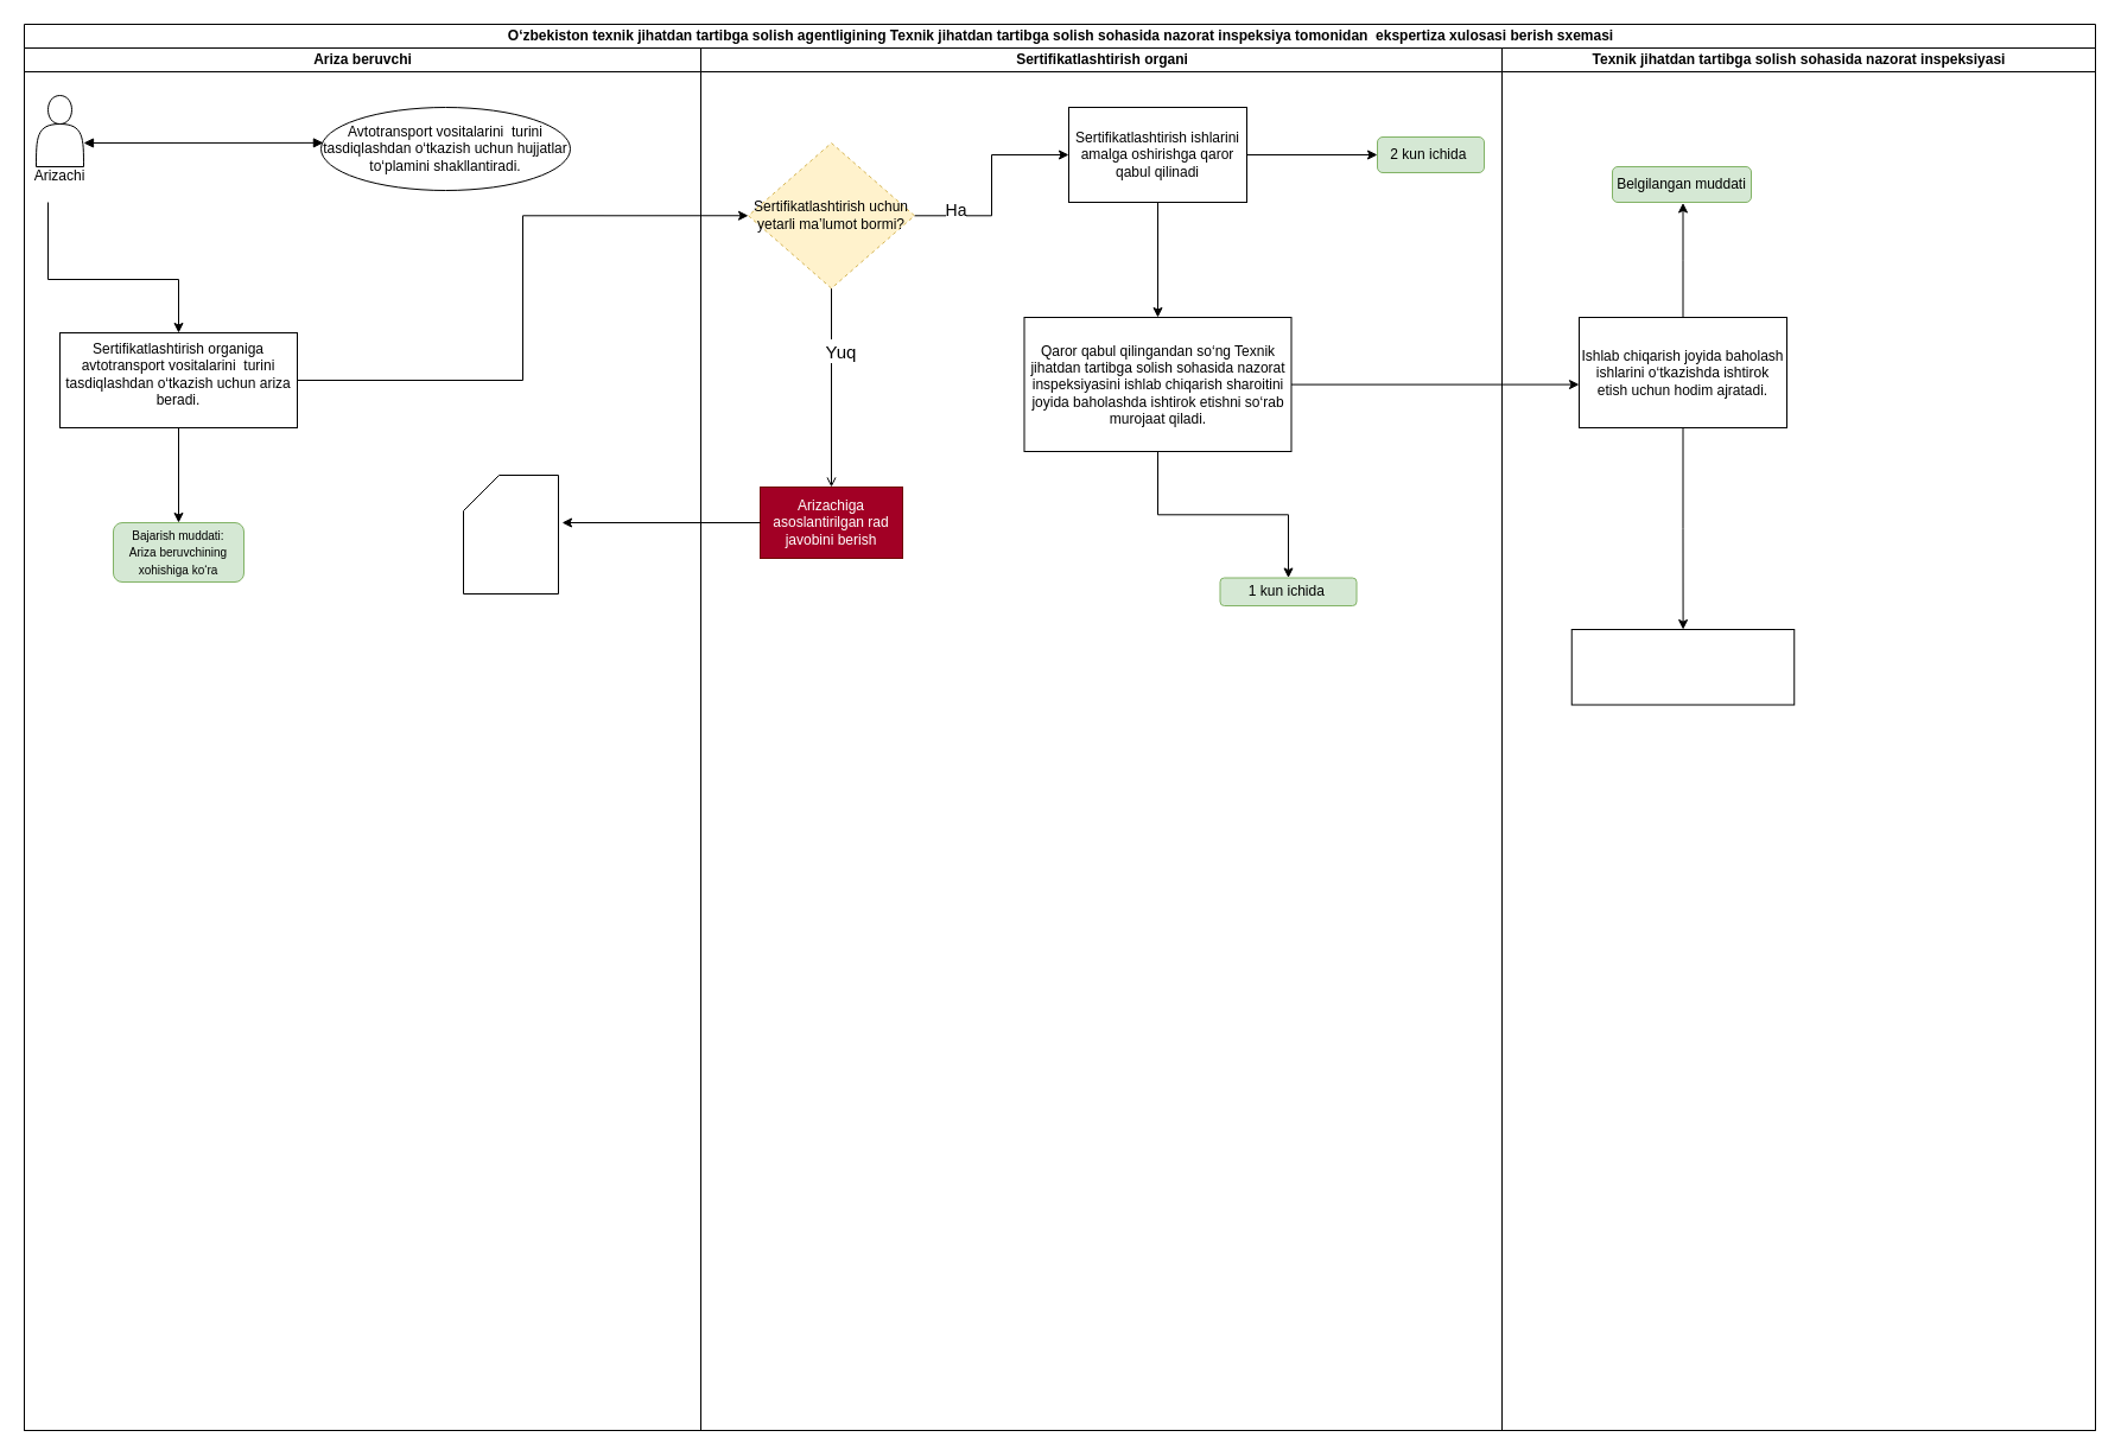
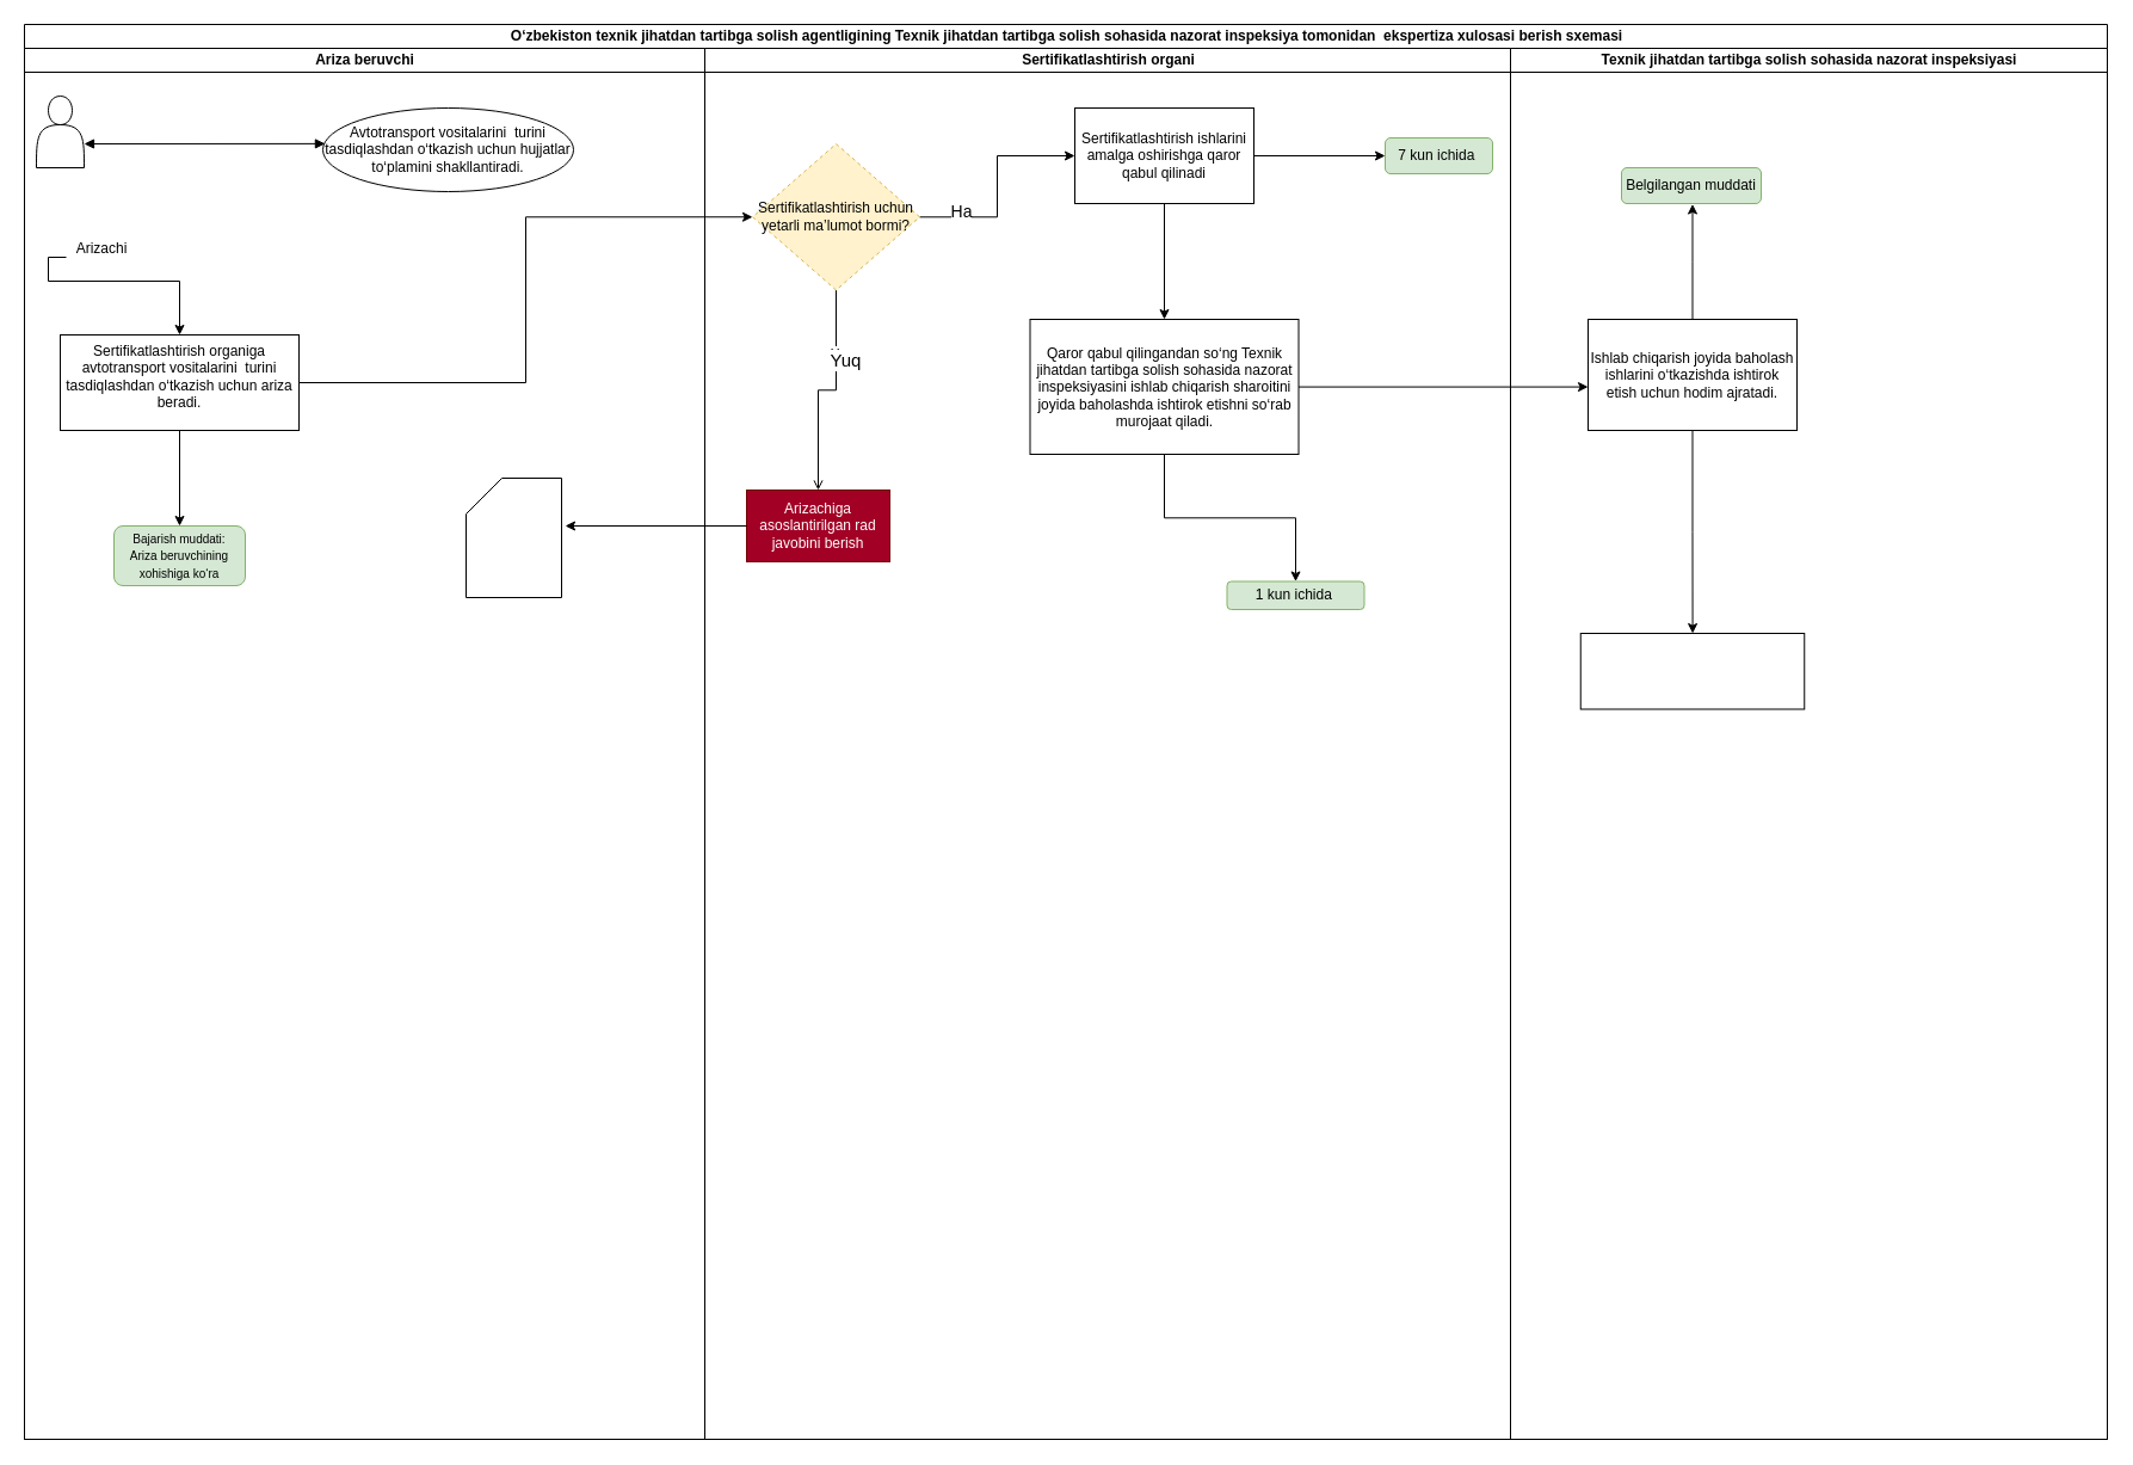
- <mxCell id="27" value="2 kun ichida&amp;nbsp;" style="rounded=1;whiteSpace=wrap;html=1;fillColor=#d5e8d4;strokeColor=#82b366;" vertex="1" parent="13"><mxGeometry x="570" y="75" width="90" height="30" as="geometry" /></mxCell>
+ <mxCell id="27" value="7 kun ichida&amp;nbsp;" style="rounded=1;whiteSpace=wrap;html=1;fillColor=#d5e8d4;strokeColor=#82b366;" vertex="1" parent="13"><mxGeometry x="570" y="75" width="90" height="30" as="geometry" /></mxCell>
- <mxCell id="10" value="Arizachi&lt;div&gt;&lt;br&gt;&lt;/div&gt;" style="text;html=1;align=center;verticalAlign=middle;whiteSpace=wrap;rounded=0;" vertex="1" parent="3"><mxGeometry y="100" width="60" height="30" as="geometry" /></mxCell>
+ <mxCell id="10" value="Arizachi&lt;div&gt;&lt;br&gt;&lt;/div&gt;" style="text;html=1;align=center;verticalAlign=middle;whiteSpace=wrap;rounded=0;" vertex="1" parent="3"><mxGeometry x="35" y="160" width="60" height="30" as="geometry" /></mxCell>
- <mxCell id="24" value="Arizachiga asoslantirilgan rad javobini berish" style="whiteSpace=wrap;html=1;fillColor=#a20025;fontColor=#ffffff;strokeColor=#6F0000;" vertex="1" parent="13"><mxGeometry x="50" y="370" width="120" height="60" as="geometry" /></mxCell>
+ <mxCell id="24" value="Arizachiga asoslantirilgan rad javobini berish" style="whiteSpace=wrap;html=1;fillColor=#a20025;fontColor=#ffffff;strokeColor=#6F0000;" vertex="1" parent="13"><mxGeometry x="35" y="370" width="120" height="60" as="geometry" /></mxCell>
